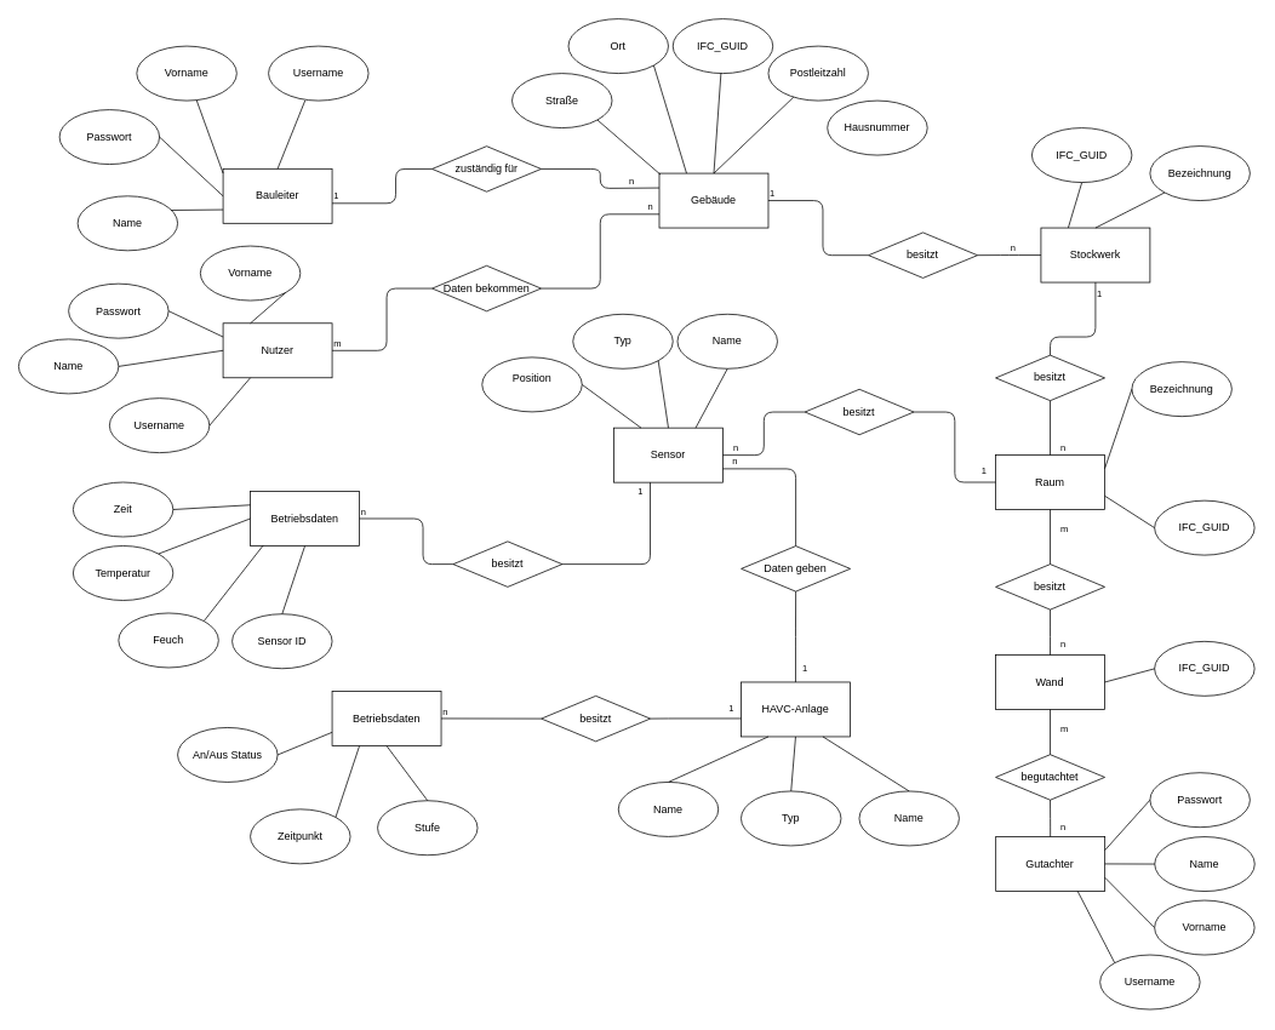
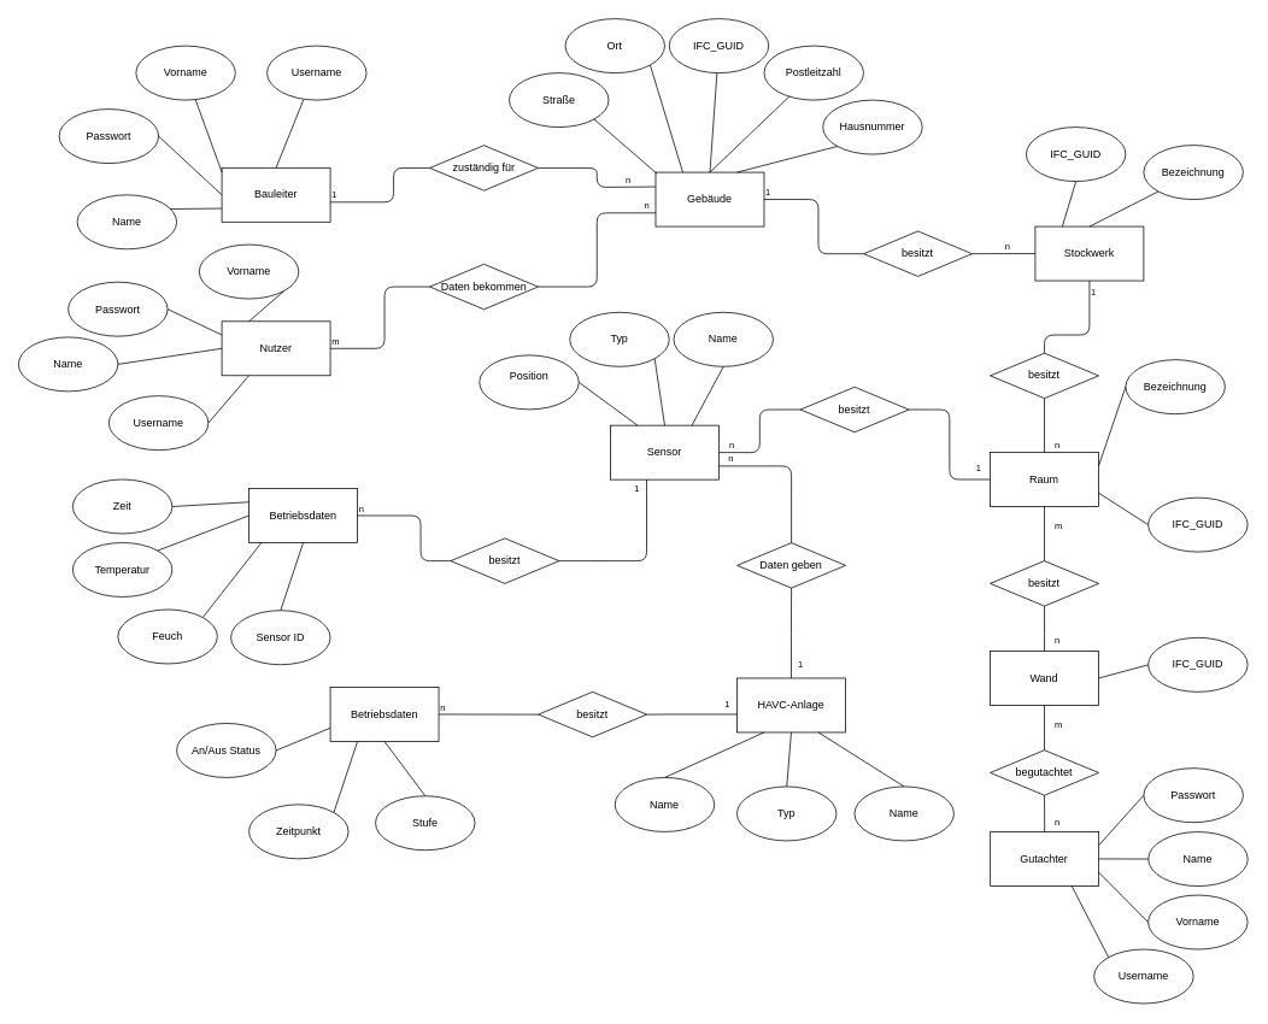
+ <mxCell id="60" value="" style="endArrow=none;html=1;entryX=0;entryY=1;entryDx=0;entryDy=0;exitX=0.75;exitY=0;exitDx=0;exitDy=0;" parent="1" source="3" target="36" edge="1"><mxGeometry width="50" height="50" relative="1" as="geometry"><mxPoint x="825" y="187" as="sourcePoint" /><mxPoint x="920.201" y="84.927" as="targetPoint" /></mxGeometry></mxCell>
